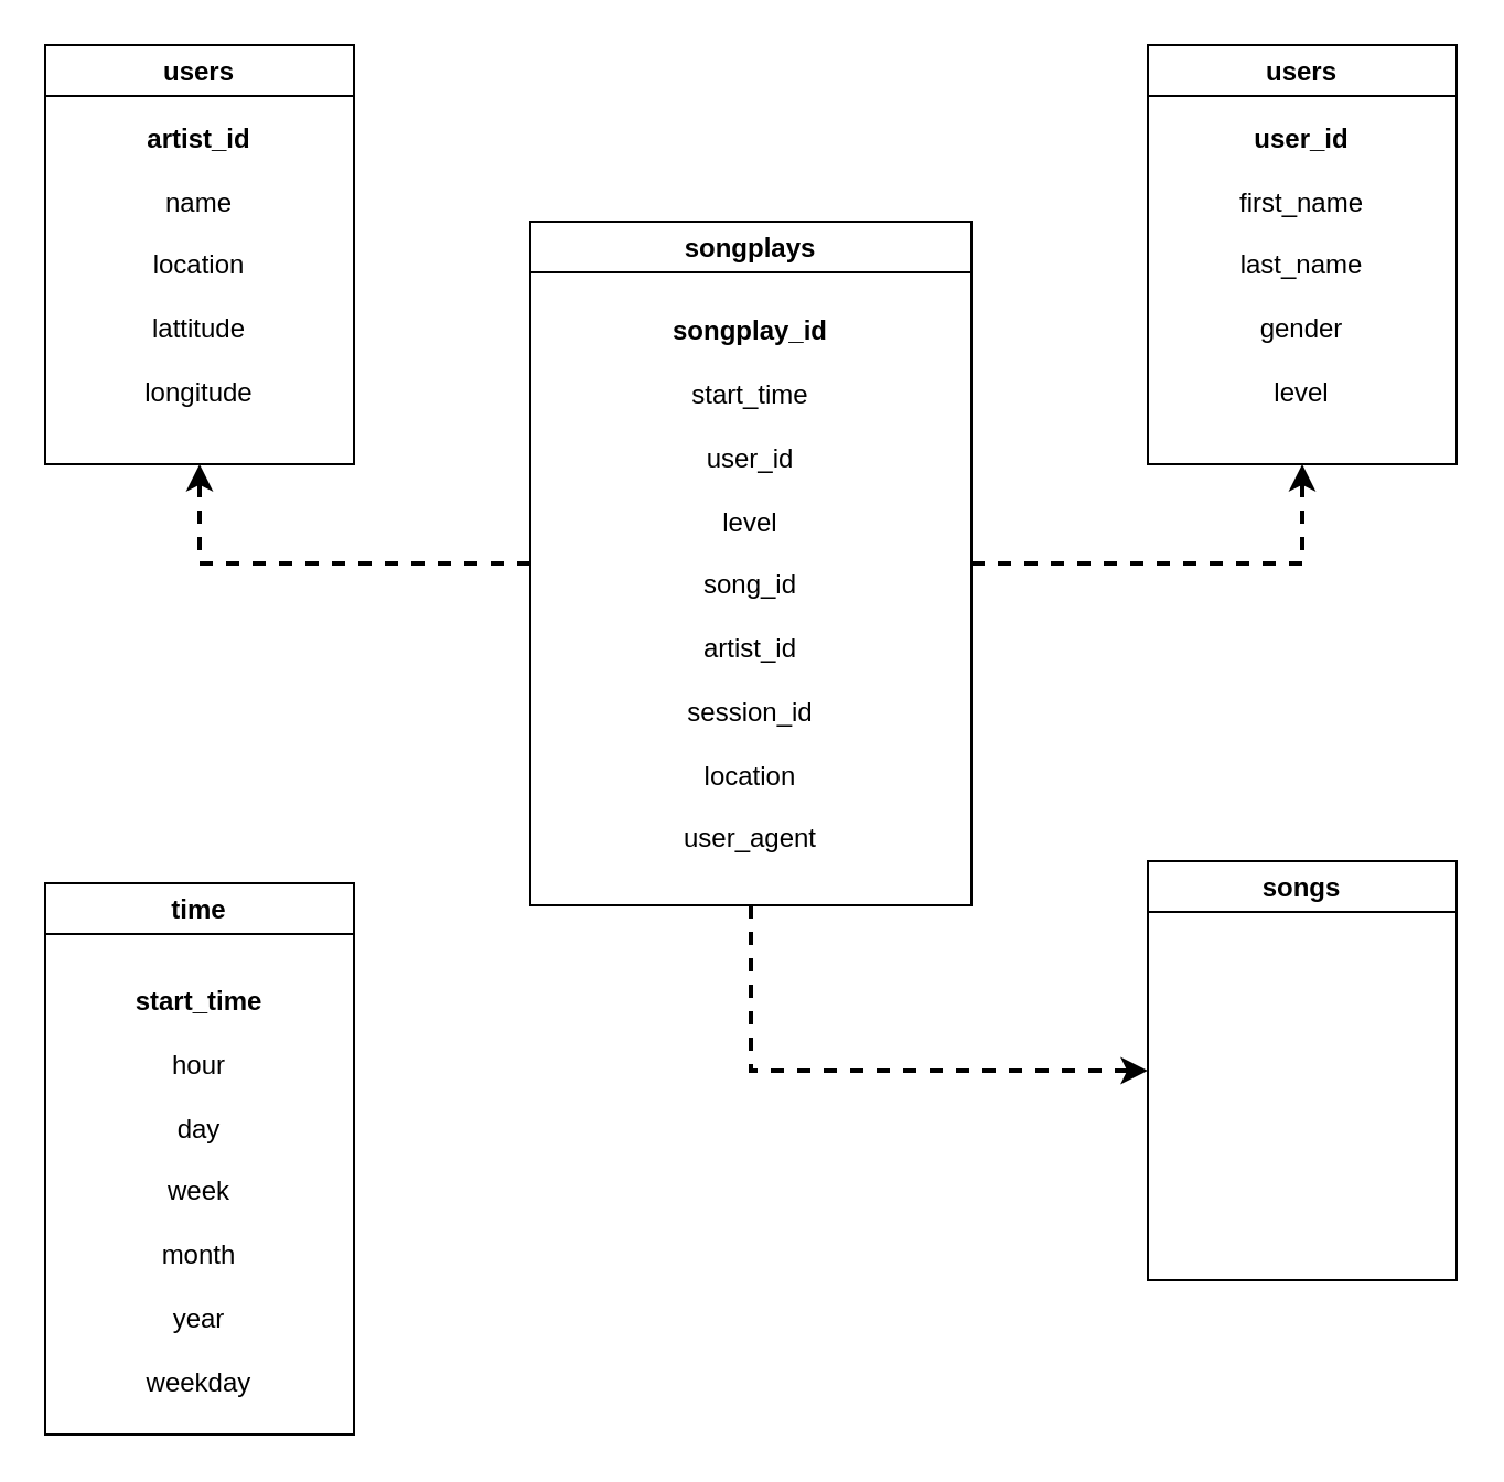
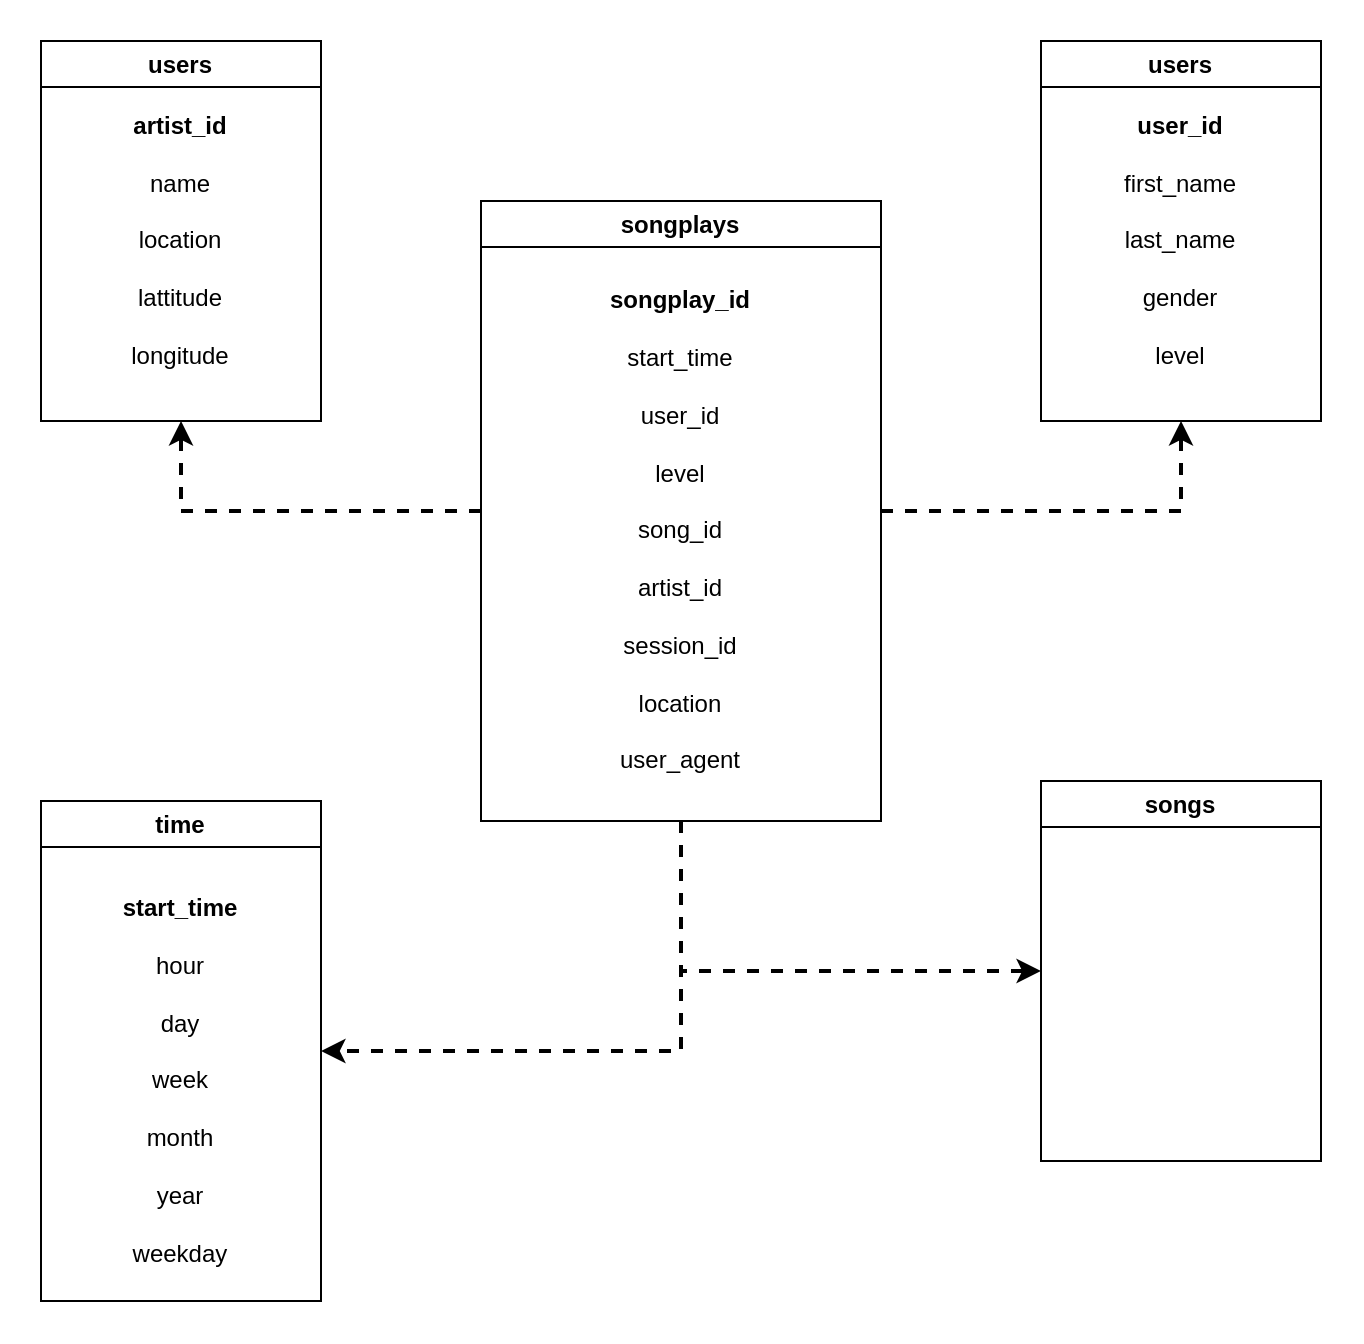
+ <mxCell id="11" value="" style="html=1;rounded=0;dashed=1;strokeWidth=2;edgeStyle=orthogonalEdgeStyle;exitX=0.5;exitY=1;exitDx=0;exitDy=0;entryX=1;entryY=0.5;entryDx=0;entryDy=0;" edge="1" parent="1" source="2" target="9"><mxGeometry width="100" relative="1" as="geometry"><mxPoint x="310" y="310" as="sourcePoint" /><mxPoint x="410" y="310" as="targetPoint" /></mxGeometry></mxCell>
